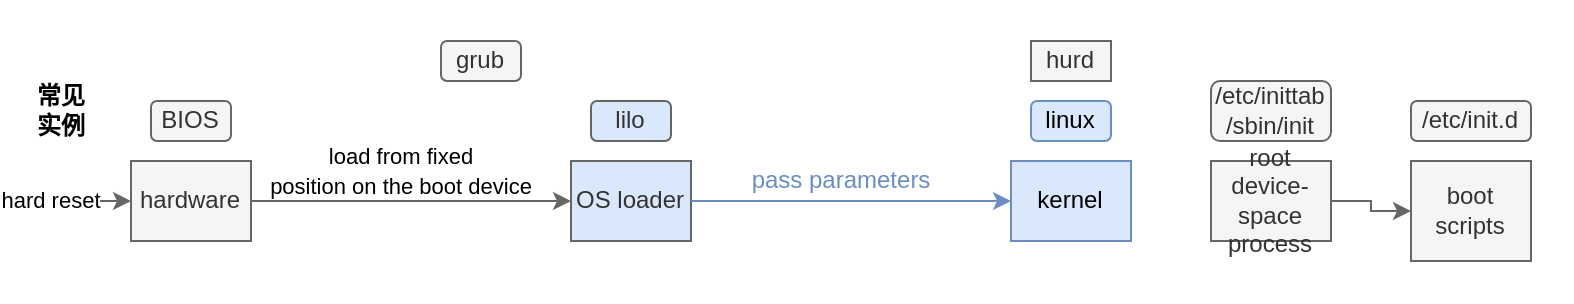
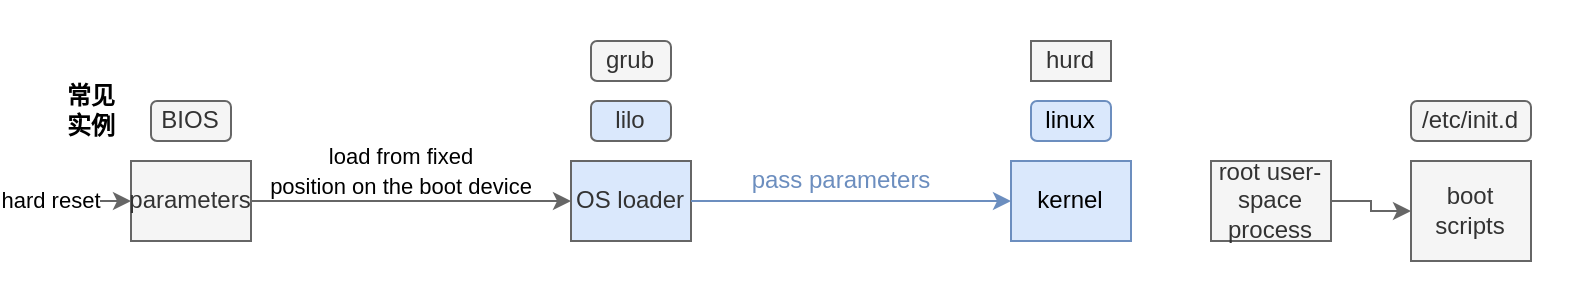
- <mxCell id="13" value="grub" style="rounded=1;whiteSpace=wrap;html=1;fillColor=#f5f5f5;strokeColor=#666666;fontColor=#333333;" vertex="1" parent="1"><mxGeometry x="215" y="20" width="40" height="20" as="geometry" /></mxCell>
+ <mxCell id="13" value="grub" style="rounded=1;whiteSpace=wrap;html=1;fillColor=#f5f5f5;strokeColor=#666666;fontColor=#333333;" vertex="1" parent="1"><mxGeometry x="290" y="20" width="40" height="20" as="geometry" /></mxCell>
- <mxCell id="20" value="&lt;b&gt;常见&lt;br&gt;实例&lt;/b&gt;" style="text;html=1;align=center;verticalAlign=middle;resizable=0;points=[];autosize=1;" vertex="1" parent="1"><mxGeometry x="5" y="40" width="40" height="30" as="geometry" /></mxCell>
+ <mxCell id="20" value="&lt;b&gt;常见&lt;br&gt;实例&lt;/b&gt;" style="text;html=1;align=center;verticalAlign=middle;resizable=0;points=[];autosize=1;" vertex="1" parent="1"><mxGeometry x="20" y="40" width="40" height="30" as="geometry" /></mxCell>
- <mxCell id="16" value="/etc/inittab&lt;br&gt;/sbin/init" style="rounded=1;whiteSpace=wrap;html=1;fillColor=#f5f5f5;strokeColor=#666666;fontColor=#333333;" vertex="1" parent="1"><mxGeometry x="600" y="40" width="60" height="30" as="geometry" /></mxCell>
- <mxCell id="3" value="hardware" style="rounded=0;whiteSpace=wrap;html=1;fillColor=#f5f5f5;strokeColor=#666666;fontColor=#333333;" vertex="1" parent="1"><mxGeometry x="60" y="80" width="60" height="40" as="geometry" /></mxCell>
+ <mxCell id="3" value="parameters" style="rounded=0;whiteSpace=wrap;html=1;fillColor=#f5f5f5;strokeColor=#666666;fontColor=#333333;" vertex="1" parent="1"><mxGeometry x="60" y="80" width="60" height="40" as="geometry" /></mxCell>
- <mxCell id="7" value="root device-space process" style="rounded=0;whiteSpace=wrap;html=1;fillColor=#f5f5f5;strokeColor=#666666;fontColor=#333333;" vertex="1" parent="1"><mxGeometry x="600" y="80" width="60" height="40" as="geometry" /></mxCell>
+ <mxCell id="7" value="root user-space process" style="rounded=0;whiteSpace=wrap;html=1;fillColor=#f5f5f5;strokeColor=#666666;fontColor=#333333;" vertex="1" parent="1"><mxGeometry x="600" y="80" width="60" height="40" as="geometry" /></mxCell>
